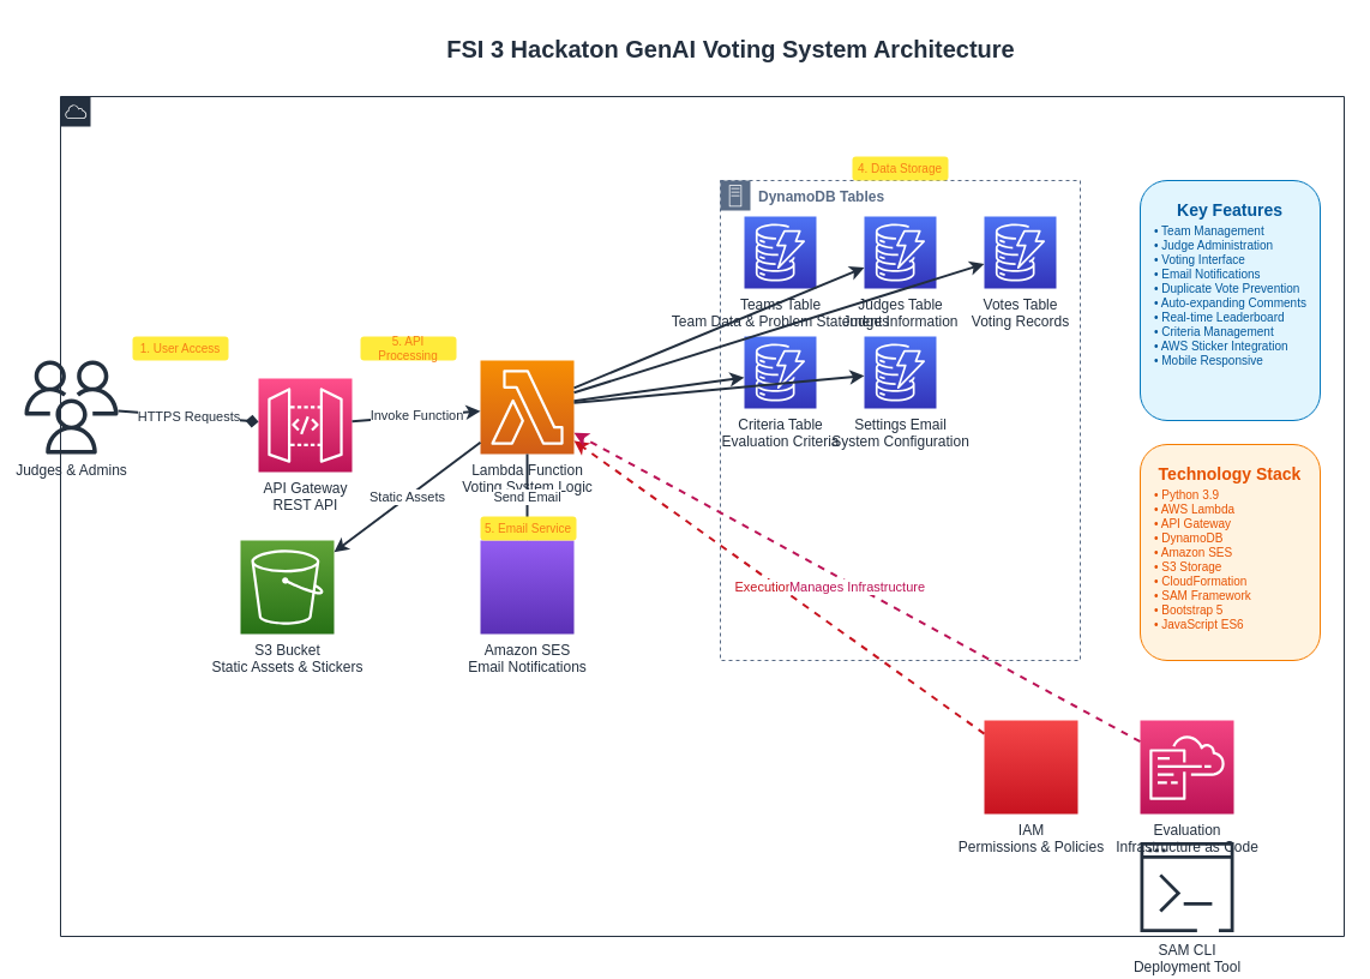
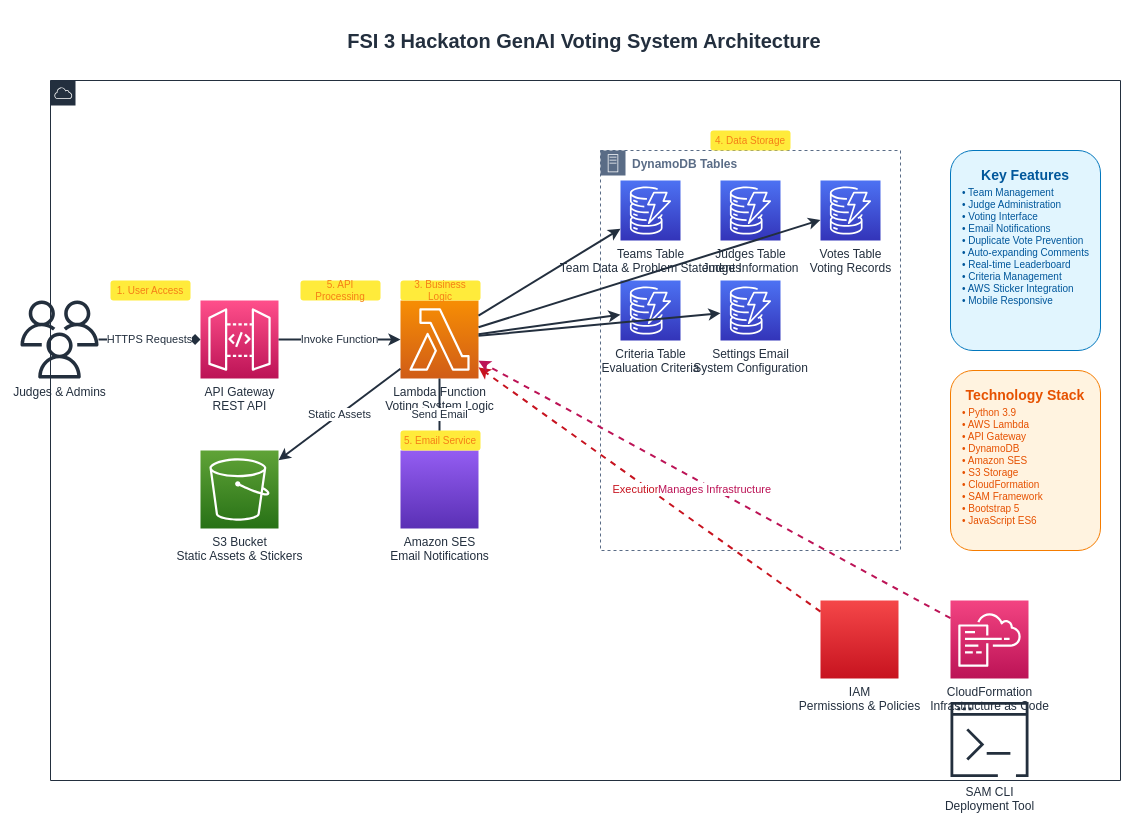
- <mxCell id="2" value="FSI 3 Hackaton GenAI Voting System Architecture" style="text;html=1;strokeColor=none;fillColor=none;align=center;verticalAlign=middle;whiteSpace=wrap;rounded=0;fontSize=20;fontStyle=1;fontColor=#232F3E;" vertex="1" parent="1"><mxGeometry x="309" y="20" width="600" height="40" as="geometry" /></mxCell>
+ <mxCell id="2" value="FSI 3 Hackaton GenAI Voting System Architecture" style="text;html=1;strokeColor=none;fillColor=none;align=center;verticalAlign=middle;whiteSpace=wrap;rounded=0;fontSize=20;fontStyle=1;fontColor=#232F3E;" vertex="1" parent="1"><mxGeometry x="284" y="20" width="600" height="40" as="geometry" /></mxCell>
- <mxCell id="20" value="" style="endArrow=classic;html=1;rounded=0;strokeColor=#232F3E;strokeWidth=2;" edge="1" parent="1" source="6" target="9"><mxGeometry width="50" height="50" relative="1" as="geometry"><mxPoint x="500" y="300" as="sourcePoint" /><mxPoint x="700" y="220" as="targetPoint" /></mxGeometry></mxCell>
+ <mxCell id="20" value="" style="endArrow=classic;html=1;rounded=0;strokeColor=#232F3E;strokeWidth=2;" edge="1" parent="1" source="6" target="8"><mxGeometry width="50" height="50" relative="1" as="geometry"><mxPoint x="500" y="300" as="sourcePoint" /><mxPoint x="700" y="220" as="targetPoint" /></mxGeometry></mxCell>
+ <mxCell id="34" value="3. Business Logic" style="text;html=1;strokeColor=none;fillColor=#FFEB3B;align=center;verticalAlign=middle;whiteSpace=wrap;rounded=1;fontSize=10;fontColor=#F57F17;" vertex="1" parent="1"><mxGeometry x="400" y="280" width="80" height="20" as="geometry" /></mxCell>
- <mxCell id="5" value="API Gateway&#10;REST API" style="sketch=0;points=[[0,0,0],[0.25,0,0],[0.5,0,0],[0.75,0,0],[1,0,0],[0,1,0],[0.25,1,0],[0.5,1,0],[0.75,1,0],[1,1,0],[0,0.25,0],[0,0.5,0],[0,0.75,0],[1,0.25,0],[1,0.5,0],[1,0.75,0]];outlineConnect=0;fontColor=#232F3E;gradientColor=#FF4F8B;gradientDirection=north;fillColor=#BC1356;strokeColor=#ffffff;dashed=0;verticalLabelPosition=bottom;verticalAlign=top;align=center;html=1;fontSize=12;fontStyle=0;aspect=fixed;shape=mxgraph.aws4.resourceIcon;resIcon=mxgraph.aws4.api_gateway;" vertex="1" parent="1"><mxGeometry x="215" y="315" width="78" height="78" as="geometry" /></mxCell>
+ <mxCell id="5" value="API Gateway&#10;REST API" style="sketch=0;points=[[0,0,0],[0.25,0,0],[0.5,0,0],[0.75,0,0],[1,0,0],[0,1,0],[0.25,1,0],[0.5,1,0],[0.75,1,0],[1,1,0],[0,0.25,0],[0,0.5,0],[0,0.75,0],[1,0.25,0],[1,0.5,0],[1,0.75,0]];outlineConnect=0;fontColor=#232F3E;gradientColor=#FF4F8B;gradientDirection=north;fillColor=#BC1356;strokeColor=#ffffff;dashed=0;verticalLabelPosition=bottom;verticalAlign=top;align=center;html=1;fontSize=12;fontStyle=0;aspect=fixed;shape=mxgraph.aws4.resourceIcon;resIcon=mxgraph.aws4.api_gateway;" vertex="1" parent="1"><mxGeometry x="200" y="300" width="78" height="78" as="geometry" /></mxCell>
- <mxCell id="15" value="Evaluation&#10;Infrastructure as Code" style="sketch=0;points=[[0,0,0],[0.25,0,0],[0.5,0,0],[0.75,0,0],[1,0,0],[0,1,0],[0.25,1,0],[0.5,1,0],[0.75,1,0],[1,1,0],[0,0.25,0],[0,0.5,0],[0,0.75,0],[1,0.25,0],[1,0.5,0],[1,0.75,0]];outlineConnect=0;fontColor=#232F3E;gradientColor=#F34482;gradientDirection=north;fillColor=#BC1356;strokeColor=#ffffff;dashed=0;verticalLabelPosition=bottom;verticalAlign=top;align=center;html=1;fontSize=12;fontStyle=0;aspect=fixed;shape=mxgraph.aws4.resourceIcon;resIcon=mxgraph.aws4.cloudformation;" vertex="1" parent="1"><mxGeometry x="950" y="600" width="78" height="78" as="geometry" /></mxCell>
+ <mxCell id="15" value="CloudFormation&#10;Infrastructure as Code" style="sketch=0;points=[[0,0,0],[0.25,0,0],[0.5,0,0],[0.75,0,0],[1,0,0],[0,1,0],[0.25,1,0],[0.5,1,0],[0.75,1,0],[1,1,0],[0,0.25,0],[0,0.5,0],[0,0.75,0],[1,0.25,0],[1,0.5,0],[1,0.75,0]];outlineConnect=0;fontColor=#232F3E;gradientColor=#F34482;gradientDirection=north;fillColor=#BC1356;strokeColor=#ffffff;dashed=0;verticalLabelPosition=bottom;verticalAlign=top;align=center;html=1;fontSize=12;fontStyle=0;aspect=fixed;shape=mxgraph.aws4.resourceIcon;resIcon=mxgraph.aws4.cloudformation;" vertex="1" parent="1"><mxGeometry x="950" y="600" width="78" height="78" as="geometry" /></mxCell>
